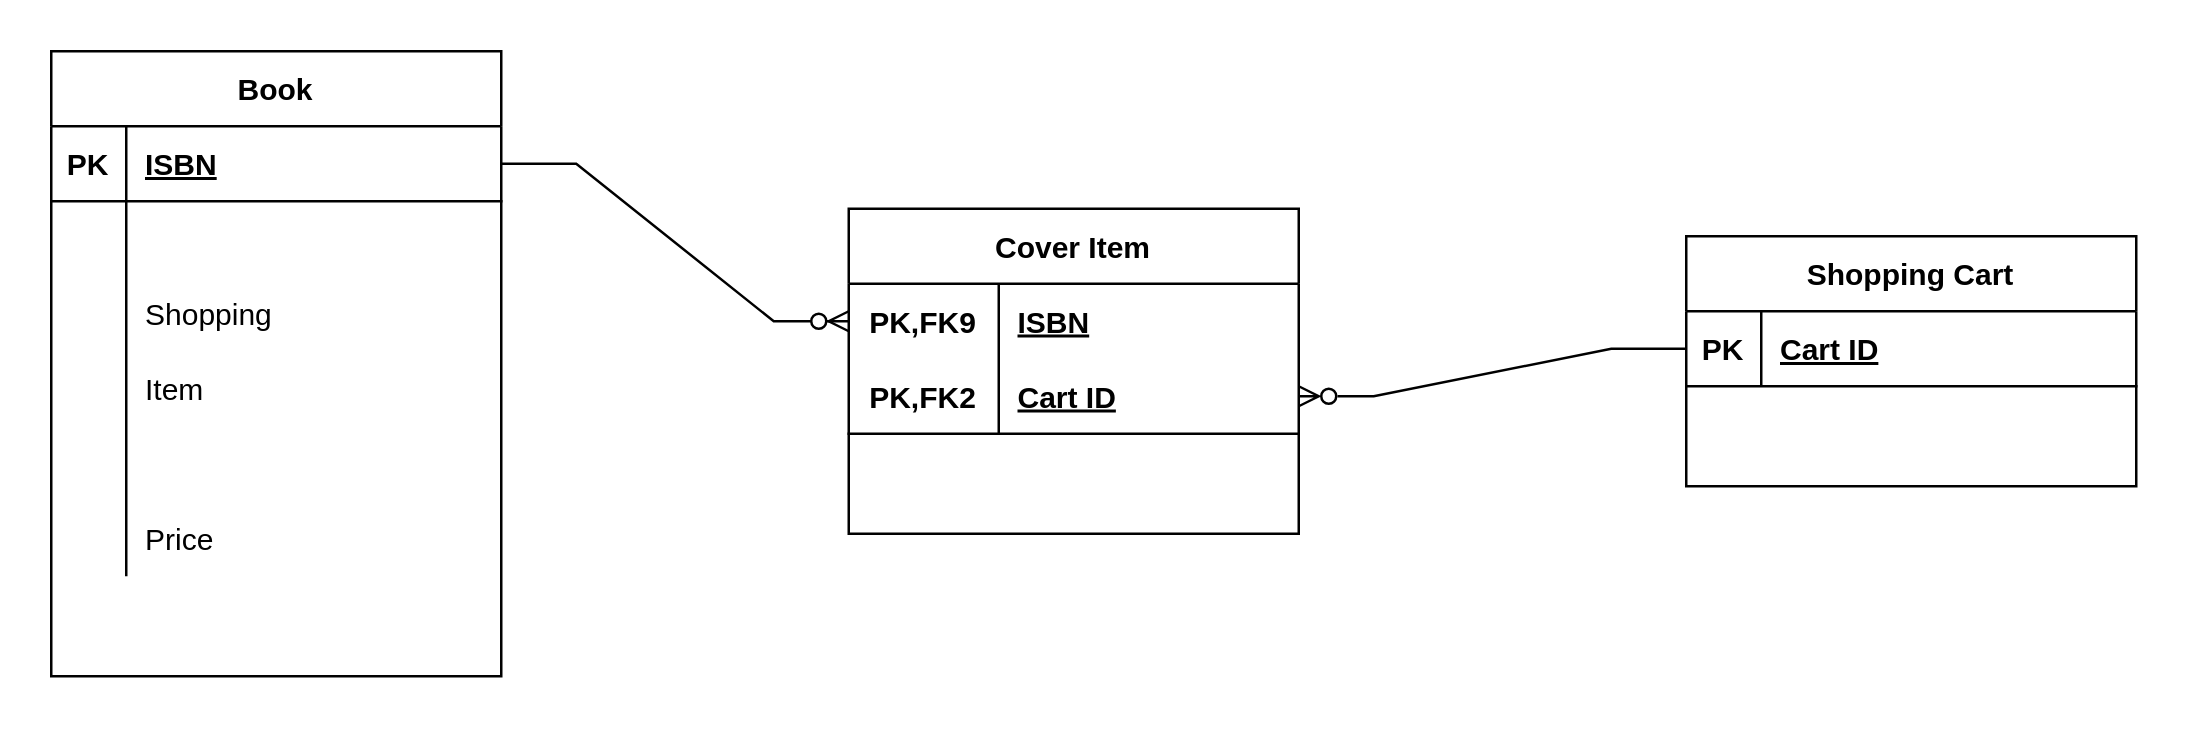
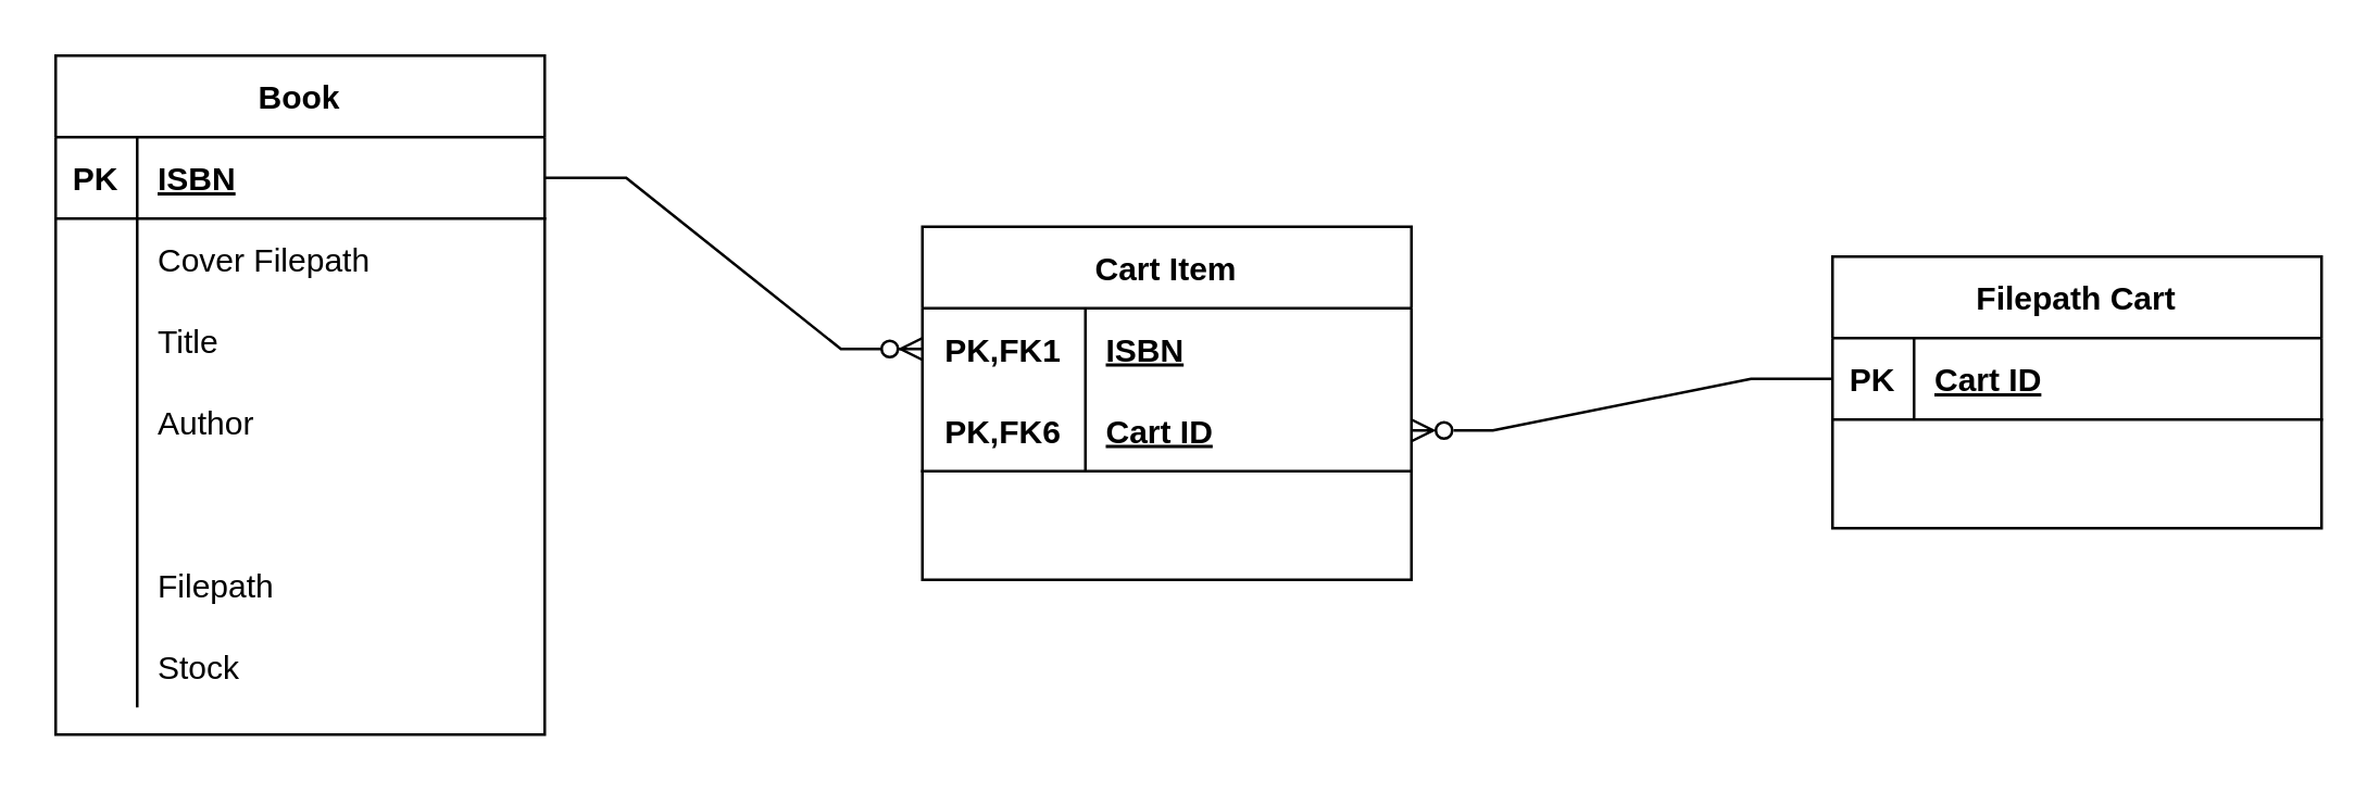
+ <mxCell id="8" value="Cover Filepath" style="shape=partialRectangle;connectable=0;fillColor=none;top=0;left=0;bottom=0;right=0;align=left;spacingLeft=6;overflow=hidden;" parent="6" vertex="1"><mxGeometry x="30" width="150" height="30" as="geometry"><mxRectangle width="150" height="30" as="alternateBounds" /></mxGeometry></mxCell>
- <mxCell id="23" value="Cover Item" style="shape=table;startSize=30;container=1;collapsible=1;childLayout=tableLayout;fixedRows=1;rowLines=0;fontStyle=1;align=center;resizeLast=1;" parent="1" vertex="1"><mxGeometry x="339" y="83" width="180" height="130" as="geometry" /></mxCell>
+ <mxCell id="23" value="Cart Item" style="shape=table;startSize=30;container=1;collapsible=1;childLayout=tableLayout;fixedRows=1;rowLines=0;fontStyle=1;align=center;resizeLast=1;" parent="1" vertex="1"><mxGeometry x="339" y="83" width="180" height="130" as="geometry" /></mxCell>
- <mxCell id="32" value="Shopping Cart" style="shape=table;startSize=30;container=1;collapsible=1;childLayout=tableLayout;fixedRows=1;rowLines=0;fontStyle=1;align=center;resizeLast=1;" parent="1" vertex="1"><mxGeometry x="674" y="94" width="180" height="100" as="geometry" /></mxCell>
+ <mxCell id="32" value="Filepath Cart" style="shape=table;startSize=30;container=1;collapsible=1;childLayout=tableLayout;fixedRows=1;rowLines=0;fontStyle=1;align=center;resizeLast=1;" parent="1" vertex="1"><mxGeometry x="674" y="94" width="180" height="100" as="geometry" /></mxCell>
- <mxCell id="11" value="Shopping" style="shape=partialRectangle;connectable=0;fillColor=none;top=0;left=0;bottom=0;right=0;align=left;spacingLeft=6;overflow=hidden;" parent="9" vertex="1"><mxGeometry x="30" width="150" height="30" as="geometry"><mxRectangle width="150" height="30" as="alternateBounds" /></mxGeometry></mxCell>
+ <mxCell id="11" value="Title" style="shape=partialRectangle;connectable=0;fillColor=none;top=0;left=0;bottom=0;right=0;align=left;spacingLeft=6;overflow=hidden;" parent="9" vertex="1"><mxGeometry x="30" width="150" height="30" as="geometry"><mxRectangle width="150" height="30" as="alternateBounds" /></mxGeometry></mxCell>
- <mxCell id="25" value="PK,FK9" style="shape=partialRectangle;connectable=0;fillColor=none;top=0;left=0;bottom=0;right=0;fontStyle=1;overflow=hidden;" parent="24" vertex="1"><mxGeometry width="60" height="30" as="geometry"><mxRectangle width="60" height="30" as="alternateBounds" /></mxGeometry></mxCell>
+ <mxCell id="25" value="PK,FK1" style="shape=partialRectangle;connectable=0;fillColor=none;top=0;left=0;bottom=0;right=0;fontStyle=1;overflow=hidden;" parent="24" vertex="1"><mxGeometry width="60" height="30" as="geometry"><mxRectangle width="60" height="30" as="alternateBounds" /></mxGeometry></mxCell>
- <mxCell id="14" value="Item" style="shape=partialRectangle;connectable=0;fillColor=none;top=0;left=0;bottom=0;right=0;align=left;spacingLeft=6;overflow=hidden;" parent="12" vertex="1"><mxGeometry x="30" width="150" height="30" as="geometry"><mxRectangle width="150" height="30" as="alternateBounds" /></mxGeometry></mxCell>
+ <mxCell id="14" value="Author" style="shape=partialRectangle;connectable=0;fillColor=none;top=0;left=0;bottom=0;right=0;align=left;spacingLeft=6;overflow=hidden;" parent="12" vertex="1"><mxGeometry x="30" width="150" height="30" as="geometry"><mxRectangle width="150" height="30" as="alternateBounds" /></mxGeometry></mxCell>
- <mxCell id="28" value="PK,FK2" style="shape=partialRectangle;connectable=0;fillColor=none;top=0;left=0;bottom=0;right=0;fontStyle=1;overflow=hidden;" parent="27" vertex="1"><mxGeometry width="60" height="30" as="geometry"><mxRectangle width="60" height="30" as="alternateBounds" /></mxGeometry></mxCell>
+ <mxCell id="28" value="PK,FK6" style="shape=partialRectangle;connectable=0;fillColor=none;top=0;left=0;bottom=0;right=0;fontStyle=1;overflow=hidden;" parent="27" vertex="1"><mxGeometry width="60" height="30" as="geometry"><mxRectangle width="60" height="30" as="alternateBounds" /></mxGeometry></mxCell>
- <mxCell id="19" value="Price" style="shape=partialRectangle;connectable=0;fillColor=none;top=0;left=0;bottom=0;right=0;align=left;spacingLeft=6;overflow=hidden;" parent="17" vertex="1"><mxGeometry x="30" width="150" height="30" as="geometry"><mxRectangle width="150" height="30" as="alternateBounds" /></mxGeometry></mxCell>
+ <mxCell id="19" value="Filepath" style="shape=partialRectangle;connectable=0;fillColor=none;top=0;left=0;bottom=0;right=0;align=left;spacingLeft=6;overflow=hidden;" parent="17" vertex="1"><mxGeometry x="30" width="150" height="30" as="geometry"><mxRectangle width="150" height="30" as="alternateBounds" /></mxGeometry></mxCell>
+ <mxCell id="22" value="Stock" style="shape=partialRectangle;connectable=0;fillColor=none;top=0;left=0;bottom=0;right=0;align=left;spacingLeft=6;overflow=hidden;" parent="20" vertex="1"><mxGeometry x="30" width="150" height="30" as="geometry"><mxRectangle width="150" height="30" as="alternateBounds" /></mxGeometry></mxCell>
